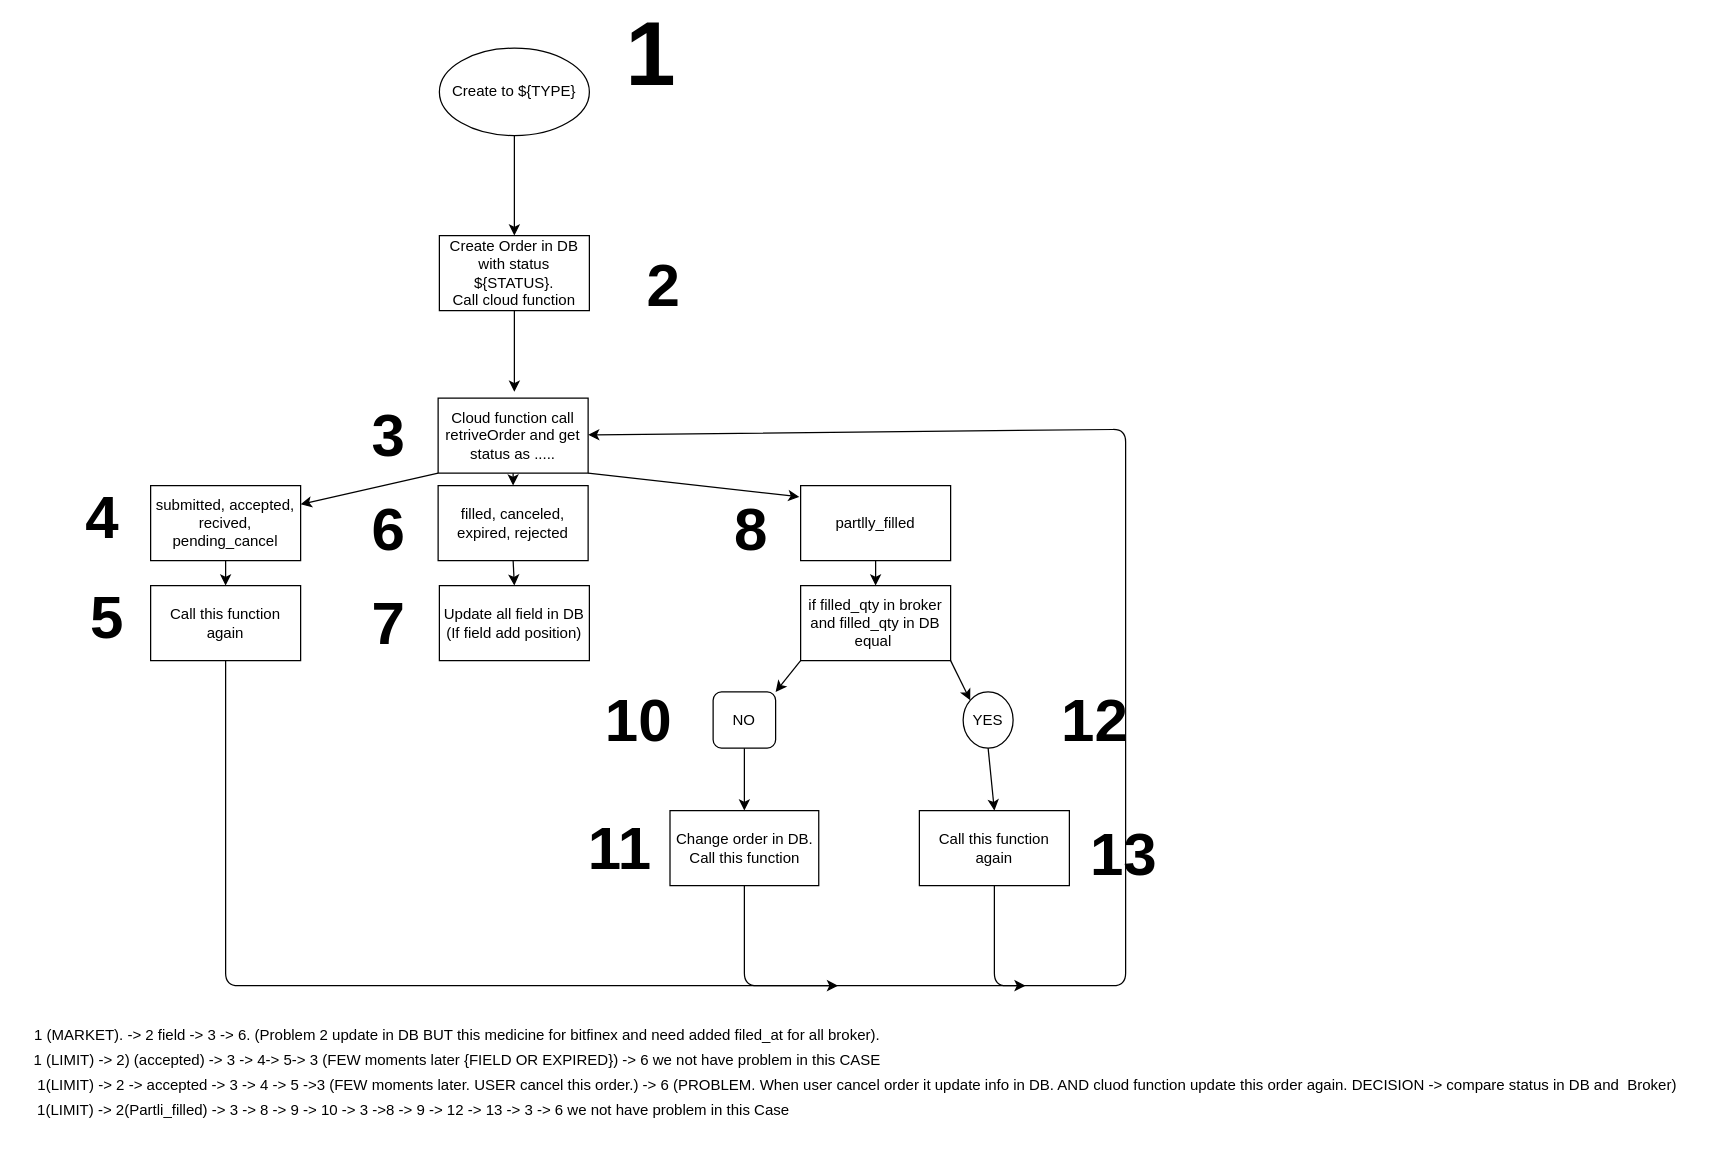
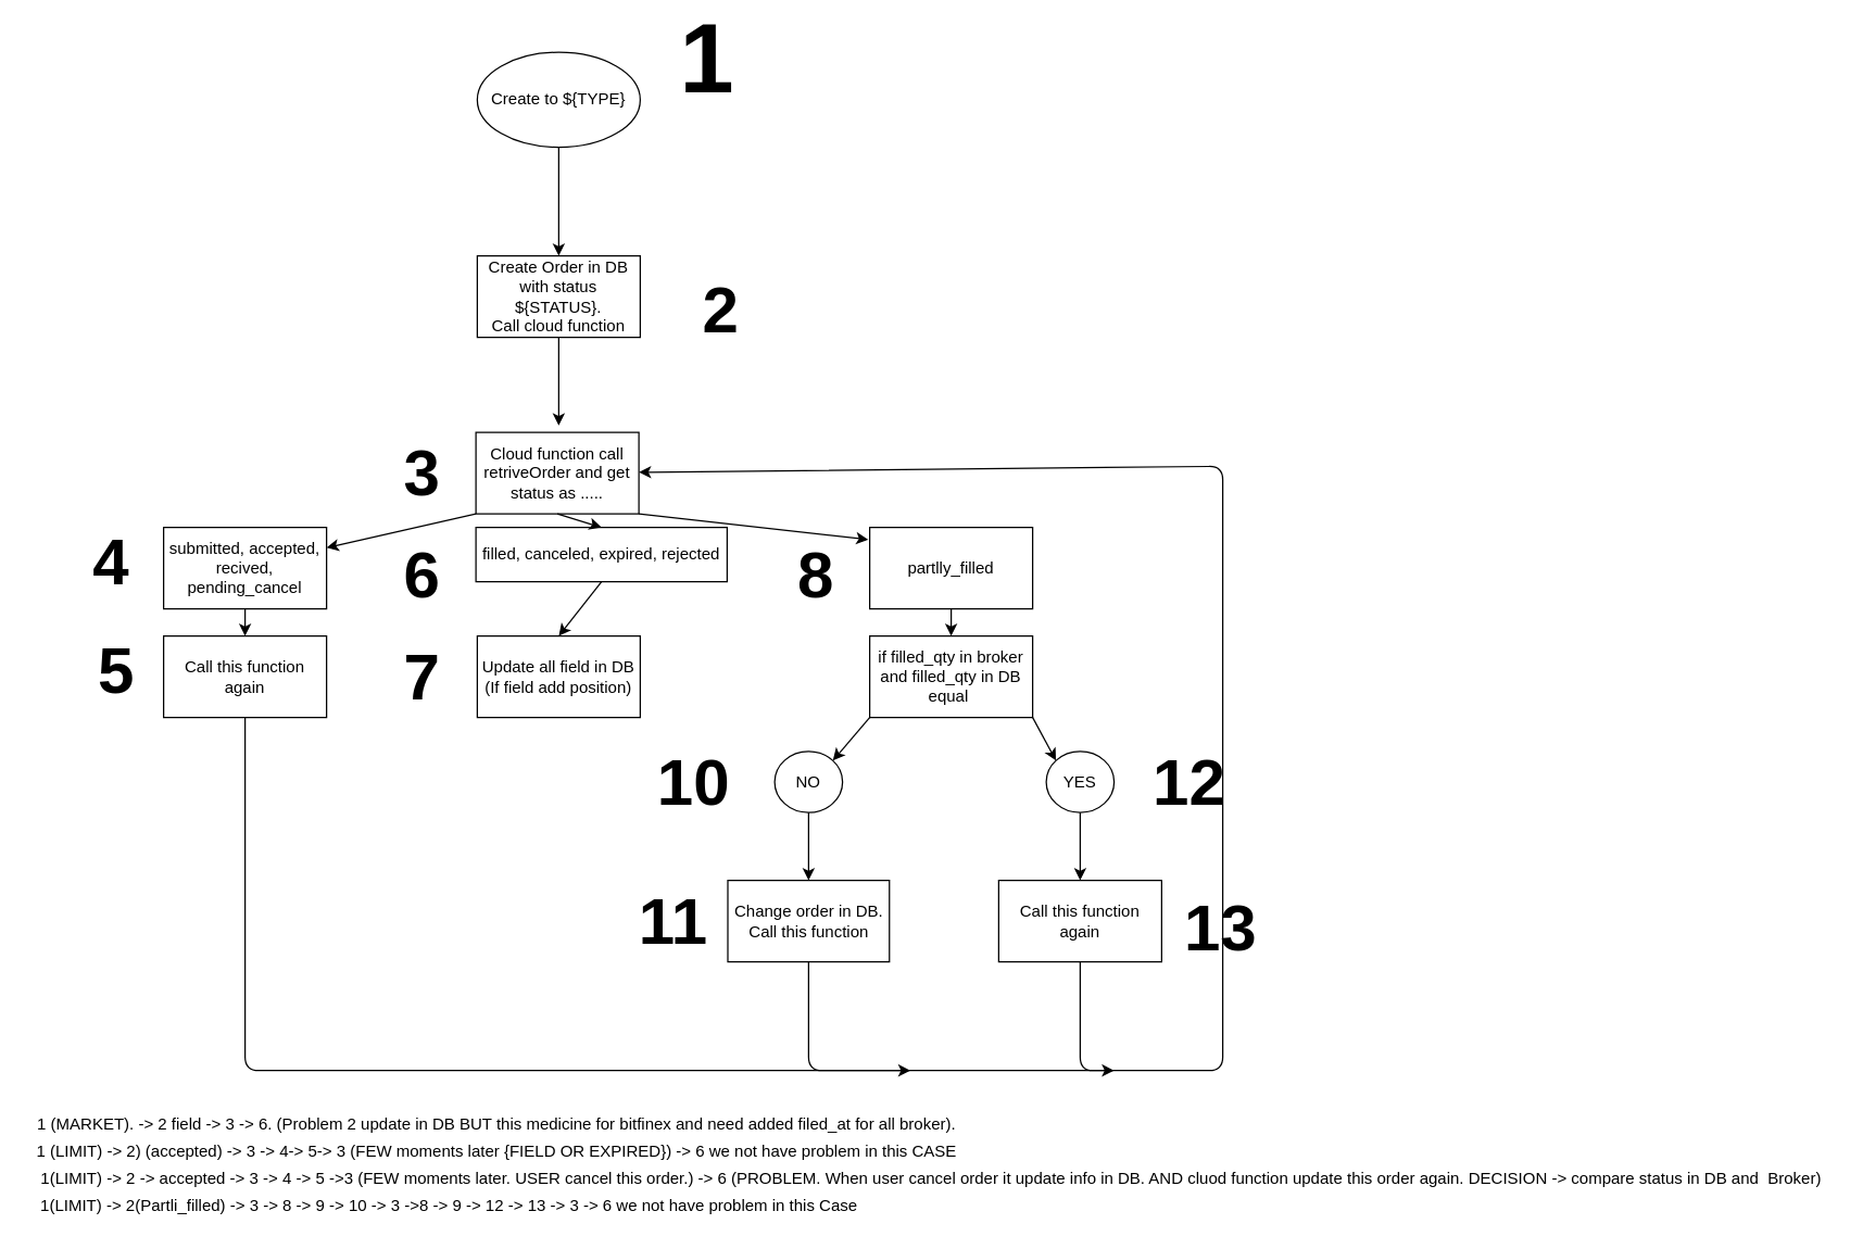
- <mxCell id="10" value="filled, canceled, expired, rejected" style="rounded=0;whiteSpace=wrap;html=1;" vertex="1" parent="1"><mxGeometry x="350" y="385" width="120" height="60" as="geometry" /></mxCell>
+ <mxCell id="10" value="filled, canceled, expired, rejected" style="rounded=0;whiteSpace=wrap;html=1;" vertex="1" parent="1"><mxGeometry x="350" y="385" width="185" height="40" as="geometry" /></mxCell>
- <mxCell id="15" value="NO" style="whiteSpace=wrap;html=1;rounded=1;" vertex="1" parent="1"><mxGeometry x="570" y="550" width="50" height="45" as="geometry" /></mxCell>
+ <mxCell id="15" value="NO" style="ellipse;whiteSpace=wrap;html=1;" vertex="1" parent="1"><mxGeometry x="570" y="550" width="50" height="45" as="geometry" /></mxCell>
- <mxCell id="14" value="YES" style="ellipse;whiteSpace=wrap;html=1;" vertex="1" parent="1"><mxGeometry x="770" y="550" width="40" height="45" as="geometry" /></mxCell>
+ <mxCell id="14" value="YES" style="ellipse;whiteSpace=wrap;html=1;" vertex="1" parent="1"><mxGeometry x="770" y="550" width="50" height="45" as="geometry" /></mxCell>
